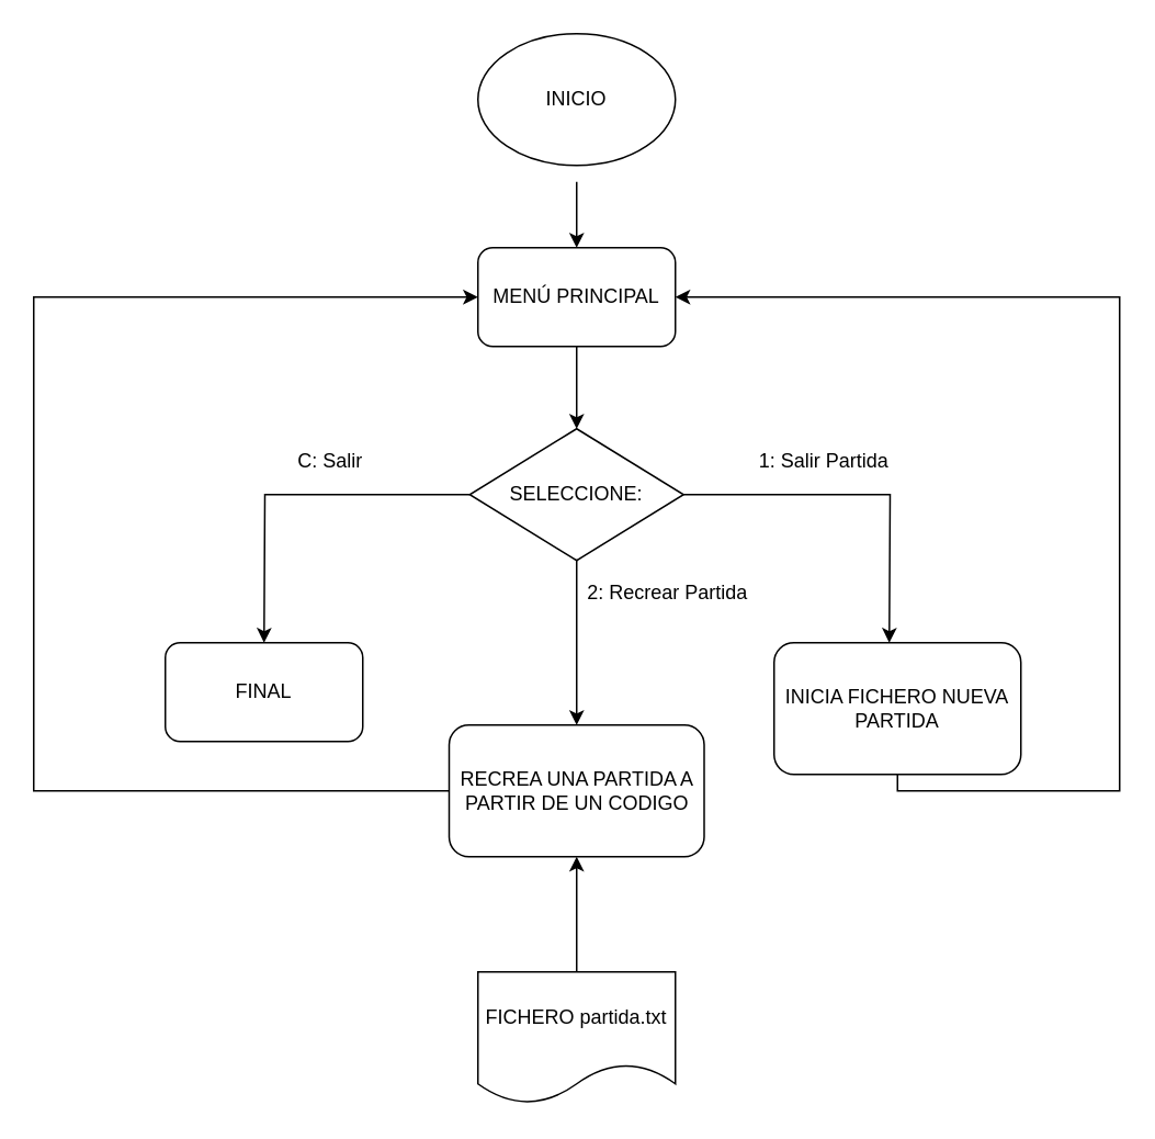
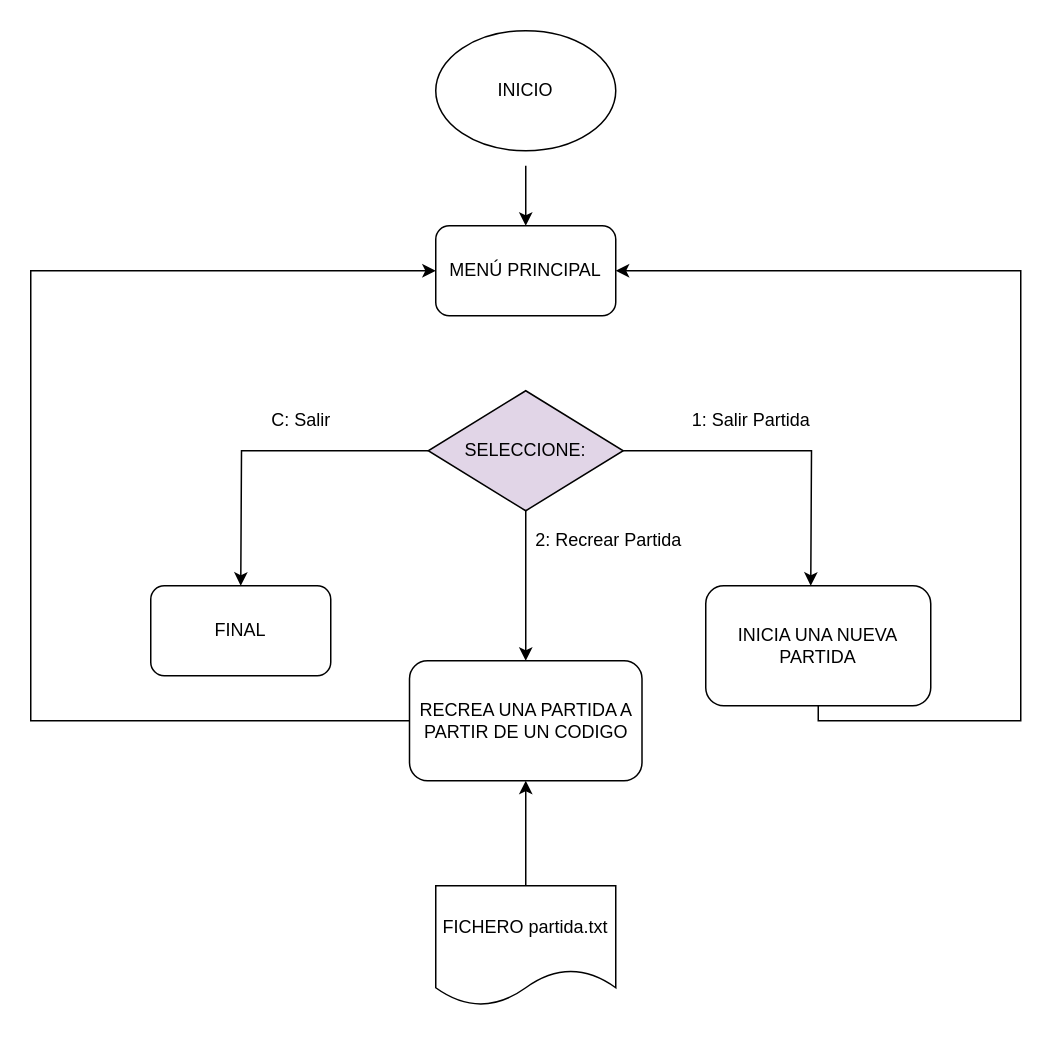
- <mxCell id="5" value="" style="endArrow=classic;html=1;rounded=0;exitX=0.5;exitY=1;exitDx=0;exitDy=0;" parent="1" source="4" target="9" edge="1"><mxGeometry width="50" height="50" relative="1" as="geometry"><mxPoint x="330" y="190" as="sourcePoint" /><mxPoint x="350" y="270" as="targetPoint" /></mxGeometry></mxCell>
- <mxCell id="9" value="SELECCIONE:" style="rhombus;whiteSpace=wrap;html=1;" parent="1" vertex="1"><mxGeometry x="285" y="260" width="130" height="80" as="geometry" /></mxCell>
+ <mxCell id="9" value="SELECCIONE:" style="rhombus;whiteSpace=wrap;html=1;fillColor=#e1d5e7;" parent="1" vertex="1"><mxGeometry x="285" y="260" width="130" height="80" as="geometry" /></mxCell>
- <mxCell id="17" value="INICIA FICHERO NUEVA PARTIDA" style="rounded=1;whiteSpace=wrap;html=1;glass=0;sketch=0;fontFamily=Helvetica;fontSize=12;fontColor=default;strokeColor=default;strokeWidth=1;fillColor=default;gradientColor=none;" parent="1" vertex="1"><mxGeometry x="470" y="390" width="150" height="80" as="geometry" /></mxCell>
+ <mxCell id="17" value="INICIA UNA NUEVA PARTIDA" style="rounded=1;whiteSpace=wrap;html=1;glass=0;sketch=0;fontFamily=Helvetica;fontSize=12;fontColor=default;strokeColor=default;strokeWidth=1;fillColor=default;gradientColor=none;" parent="1" vertex="1"><mxGeometry x="470" y="390" width="150" height="80" as="geometry" /></mxCell>
